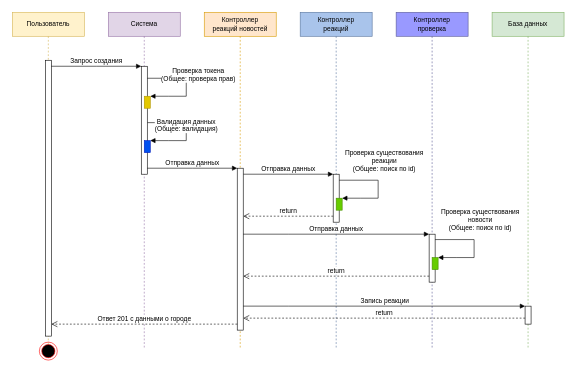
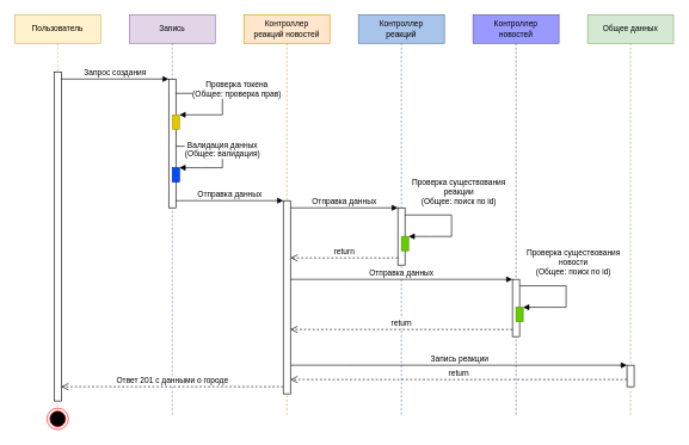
- <mxCell id="8" value="Система" style="shape=umlLifeline;perimeter=lifelinePerimeter;whiteSpace=wrap;html=1;container=1;collapsible=0;recursiveResize=0;outlineConnect=0;labelBackgroundColor=none;strokeColor=#9673a6;fontFamily=Helvetica;fontSize=11;fillColor=#e1d5e7;" vertex="1" parent="1"><mxGeometry x="180" y="20" width="120" height="560" as="geometry" /></mxCell>
+ <mxCell id="8" value="Запись" style="shape=umlLifeline;perimeter=lifelinePerimeter;whiteSpace=wrap;html=1;container=1;collapsible=0;recursiveResize=0;outlineConnect=0;labelBackgroundColor=none;strokeColor=#9673a6;fontFamily=Helvetica;fontSize=11;fillColor=#e1d5e7;" vertex="1" parent="1"><mxGeometry x="180" y="20" width="120" height="560" as="geometry" /></mxCell>
- <mxCell id="24" value="Контроллер&lt;div&gt;проверка&lt;/div&gt;" style="shape=umlLifeline;perimeter=lifelinePerimeter;whiteSpace=wrap;html=1;container=1;collapsible=0;recursiveResize=0;outlineConnect=0;labelBackgroundColor=none;strokeColor=#5B5B96;fontFamily=Helvetica;fontSize=11;fillColor=#9999FF;" vertex="1" parent="1"><mxGeometry x="660" y="20" width="120" height="560" as="geometry" /></mxCell>
+ <mxCell id="24" value="Контроллер&lt;div&gt;новостей&lt;/div&gt;" style="shape=umlLifeline;perimeter=lifelinePerimeter;whiteSpace=wrap;html=1;container=1;collapsible=0;recursiveResize=0;outlineConnect=0;labelBackgroundColor=none;strokeColor=#5B5B96;fontFamily=Helvetica;fontSize=11;fillColor=#9999FF;" vertex="1" parent="1"><mxGeometry x="660" y="20" width="120" height="560" as="geometry" /></mxCell>
- <mxCell id="21" value="База данных" style="shape=umlLifeline;perimeter=lifelinePerimeter;whiteSpace=wrap;html=1;container=1;collapsible=0;recursiveResize=0;outlineConnect=0;labelBackgroundColor=none;strokeColor=#82b366;fontFamily=Helvetica;fontSize=11;fillColor=#d5e8d4;" vertex="1" parent="1"><mxGeometry x="820" y="20" width="120" height="560" as="geometry" /></mxCell>
+ <mxCell id="21" value="Общее данных" style="shape=umlLifeline;perimeter=lifelinePerimeter;whiteSpace=wrap;html=1;container=1;collapsible=0;recursiveResize=0;outlineConnect=0;labelBackgroundColor=none;strokeColor=#82b366;fontFamily=Helvetica;fontSize=11;fillColor=#d5e8d4;" vertex="1" parent="1"><mxGeometry x="820" y="20" width="120" height="560" as="geometry" /></mxCell>
